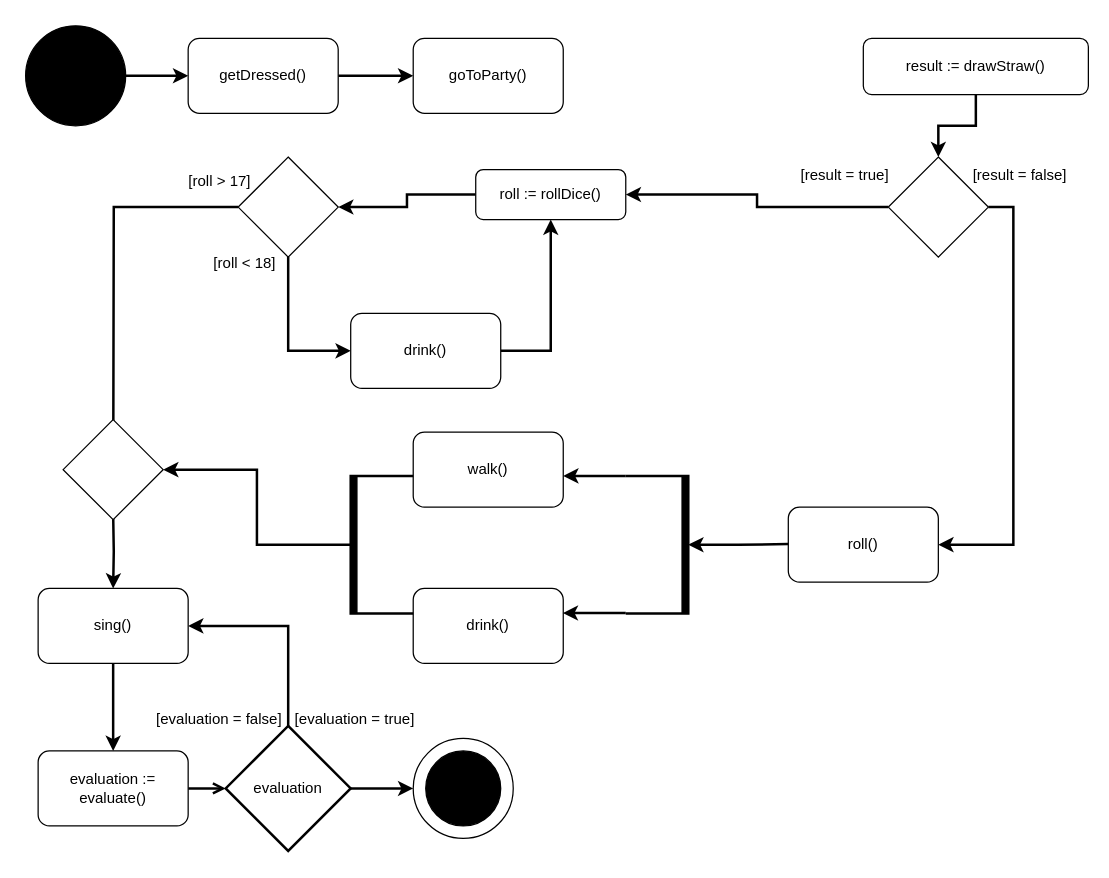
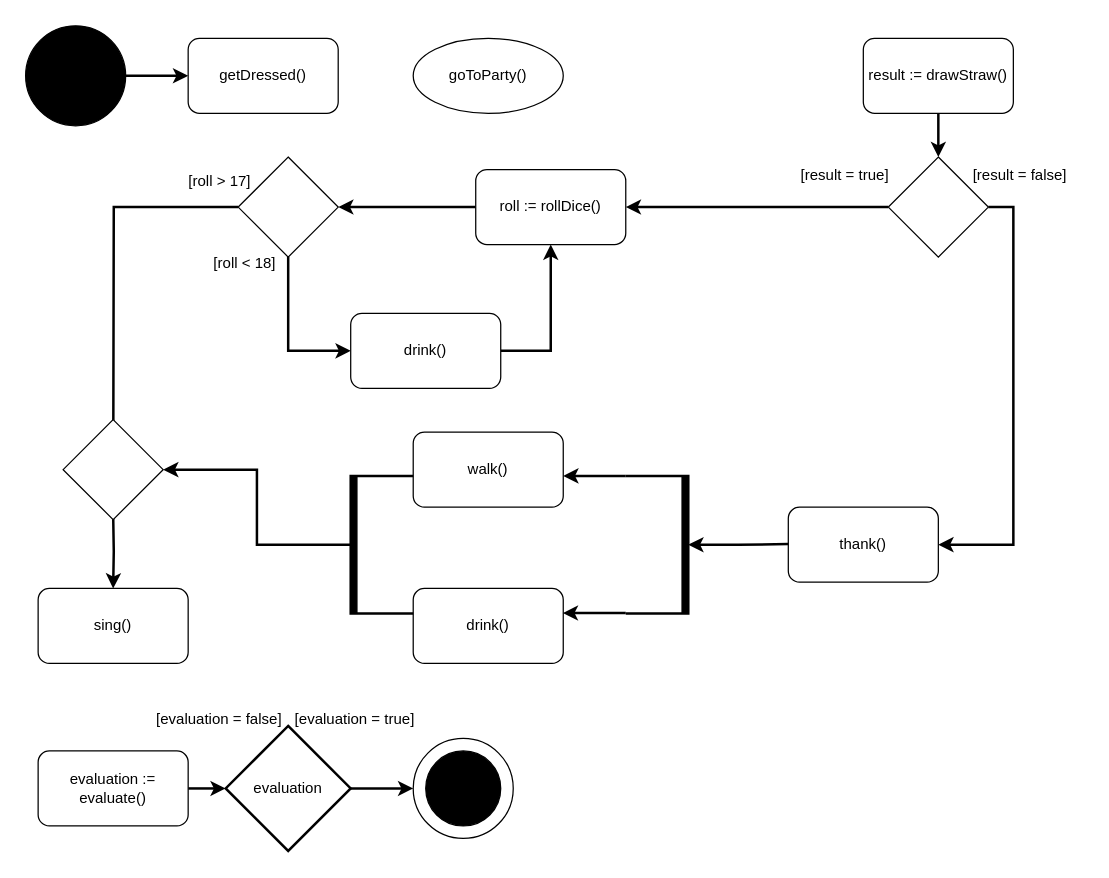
- <mxCell id="23" value="result := drawStraw()" style="rounded=1;whiteSpace=wrap;html=1;strokeColor=#000000;fillColor=#FFFFFF;" parent="1" vertex="1"><mxGeometry x="690" y="30" width="180" height="45" as="geometry" /></mxCell>
+ <mxCell id="23" value="result := drawStraw()" style="rounded=1;whiteSpace=wrap;html=1;strokeColor=#000000;fillColor=#FFFFFF;" parent="1" vertex="1"><mxGeometry x="690" y="30" width="120" height="60" as="geometry" /></mxCell>
- <mxCell id="3" style="edgeStyle=orthogonalEdgeStyle;rounded=0;orthogonalLoop=1;jettySize=auto;html=1;exitX=1;exitY=0.5;exitDx=0;exitDy=0;strokeWidth=2;" parent="1" source="4" target="6" edge="1"><mxGeometry relative="1" as="geometry" /></mxCell>
- <mxCell id="6" value="&lt;div&gt;goToParty()&lt;/div&gt;" style="rounded=1;whiteSpace=wrap;html=1;strokeColor=#000000;fillColor=#FFFFFF;" parent="1" vertex="1"><mxGeometry x="330" y="30" width="120" height="60" as="geometry" /></mxCell>
+ <mxCell id="6" value="&lt;div&gt;goToParty()&lt;/div&gt;" style="ellipse;whiteSpace=wrap;html=1;strokeColor=#000000;fillColor=#FFFFFF;" parent="1" vertex="1"><mxGeometry x="330" y="30" width="120" height="60" as="geometry" /></mxCell>
- <mxCell id="12" value="roll := rollDice()" style="rounded=1;whiteSpace=wrap;html=1;strokeColor=#000000;fillColor=#FFFFFF;" parent="1" vertex="1"><mxGeometry x="380" y="135" width="120" height="40" as="geometry" /></mxCell>
+ <mxCell id="12" value="roll := rollDice()" style="rounded=1;whiteSpace=wrap;html=1;strokeColor=#000000;fillColor=#FFFFFF;" parent="1" vertex="1"><mxGeometry x="380" y="135" width="120" height="60" as="geometry" /></mxCell>
- <mxCell id="26" value="roll()" style="rounded=1;whiteSpace=wrap;html=1;strokeColor=#000000;fillColor=#FFFFFF;" parent="1" vertex="1"><mxGeometry x="630" y="405" width="120" height="60" as="geometry" /></mxCell>
+ <mxCell id="26" value="thank()" style="rounded=1;whiteSpace=wrap;html=1;strokeColor=#000000;fillColor=#FFFFFF;" parent="1" vertex="1"><mxGeometry x="630" y="405" width="120" height="60" as="geometry" /></mxCell>
- <mxCell id="32" style="edgeStyle=orthogonalEdgeStyle;rounded=0;sketch=0;orthogonalLoop=1;jettySize=auto;html=1;exitX=0.5;exitY=0;exitDx=0;exitDy=0;exitPerimeter=0;shadow=0;strokeColor=default;strokeWidth=2;startArrow=none;startFill=0;endArrow=classic;endFill=1;targetPerimeterSpacing=0;fillColor=#000000;entryX=1;entryY=0.5;entryDx=0;entryDy=0;" parent="1" source="34" target="31" edge="1"><mxGeometry relative="1" as="geometry"><mxPoint x="230" y="430" as="targetPoint" /></mxGeometry></mxCell>
- <mxCell id="30" style="edgeStyle=orthogonalEdgeStyle;rounded=0;sketch=0;orthogonalLoop=1;jettySize=auto;html=1;exitX=0.5;exitY=1;exitDx=0;exitDy=0;entryX=0.5;entryY=0;entryDx=0;entryDy=0;shadow=0;strokeColor=default;strokeWidth=2;startArrow=none;startFill=0;endArrow=classic;endFill=1;targetPerimeterSpacing=0;fillColor=#000000;" parent="1" source="31" target="36" edge="1"><mxGeometry relative="1" as="geometry" /></mxCell>
- <mxCell id="35" style="edgeStyle=orthogonalEdgeStyle;rounded=0;sketch=0;orthogonalLoop=1;jettySize=auto;html=1;exitX=1;exitY=0.5;exitDx=0;exitDy=0;entryX=0;entryY=0.5;entryDx=0;entryDy=0;entryPerimeter=0;shadow=0;strokeColor=default;strokeWidth=2;startArrow=none;startFill=0;endArrow=open;endFill=1;targetPerimeterSpacing=0;fillColor=#000000;" parent="1" source="36" target="34" edge="1"><mxGeometry relative="1" as="geometry" /></mxCell>
+ <mxCell id="35" style="edgeStyle=orthogonalEdgeStyle;rounded=0;sketch=0;orthogonalLoop=1;jettySize=auto;html=1;exitX=1;exitY=0.5;exitDx=0;exitDy=0;entryX=0;entryY=0.5;entryDx=0;entryDy=0;entryPerimeter=0;shadow=0;strokeColor=default;strokeWidth=2;startArrow=none;startFill=0;endArrow=classic;endFill=1;targetPerimeterSpacing=0;fillColor=#000000;" parent="1" source="36" target="34" edge="1"><mxGeometry relative="1" as="geometry" /></mxCell>
